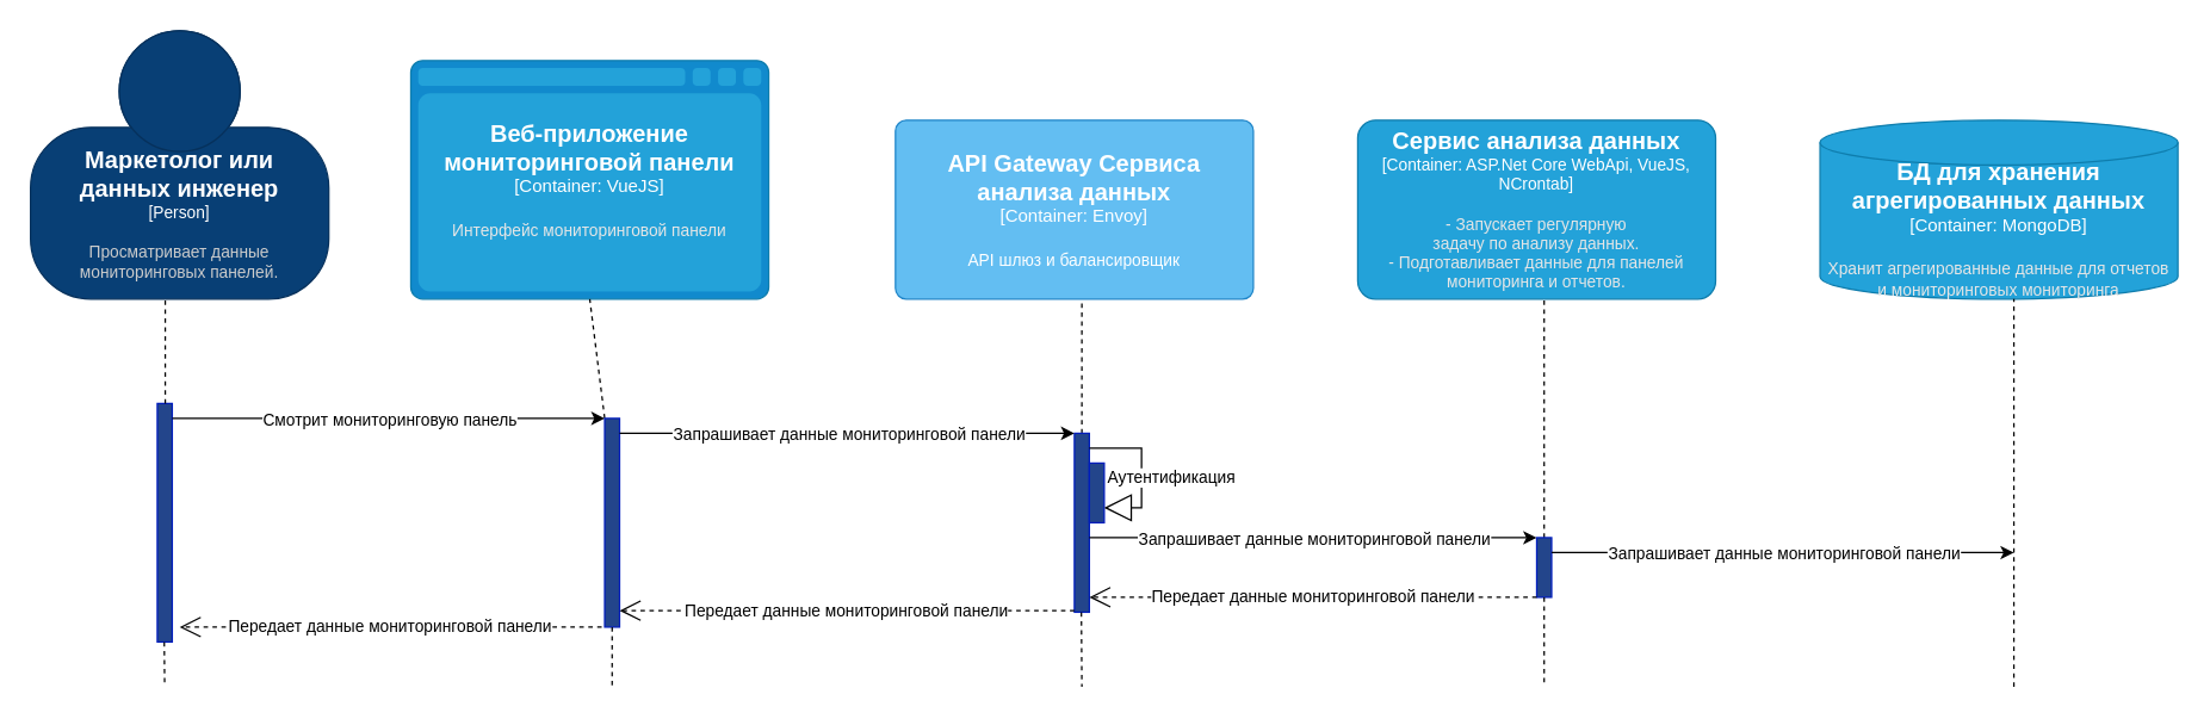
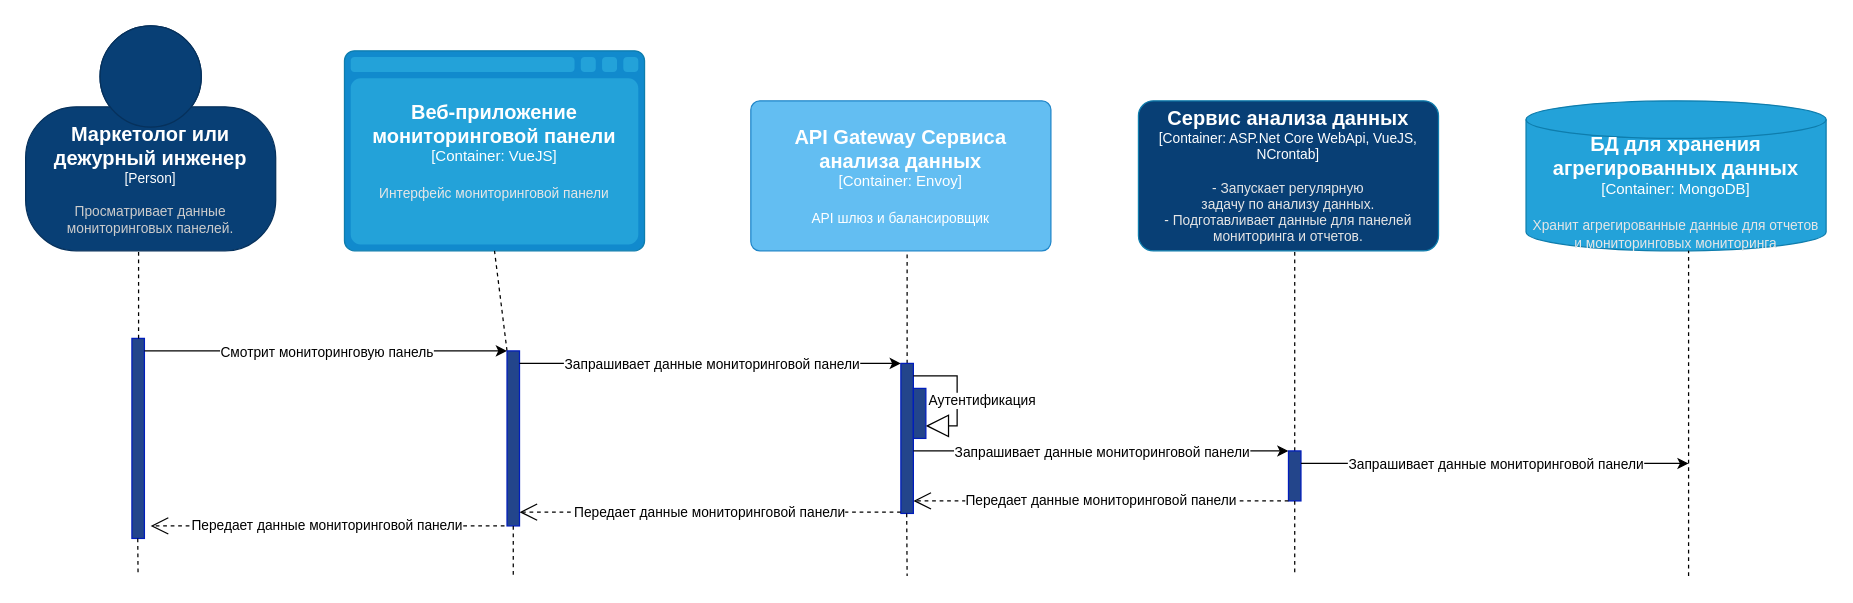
- <mxCell id="8" value="&lt;font style=&quot;font-size: 16px&quot;&gt;&lt;b&gt;Сервис анализа данных&lt;/b&gt;&lt;/font&gt;&lt;div&gt;[Container: ASP.Net Core WebApi, VueJS, &#10;NCrontab]&lt;/div&gt;&lt;br&gt;&lt;div&gt;&lt;font style=&quot;font-size: 11px&quot;&gt;&lt;font color=&quot;#E6E6E6&quot;&gt;- Запускает регулярную &#10;задачу по анализу данных.&#10;- Подготавливает данные для панелей мониторинга и отчетов.&lt;/font&gt;&lt;/div&gt;" style="rounded=1;whiteSpace=wrap;html=1;fontSize=11;labelBackgroundColor=none;fillColor=#23A2D9;fontColor=#ffffff;align=center;arcSize=10;strokeColor=#0E7DAD;metaEdit=1;resizable=0;points=[[0.25,0,0],[0.5,0,0],[0.75,0,0],[1,0.25,0],[1,0.5,0],[1,0.75,0],[0.75,1,0],[0.5,1,0],[0.25,1,0],[0,0.75,0],[0,0.5,0],[0,0.25,0]];" vertex="1" parent="1"><mxGeometry x="910" y="80" width="240" height="120" as="geometry" /></mxCell>
+ <mxCell id="8" value="&lt;font style=&quot;font-size: 16px&quot;&gt;&lt;b&gt;Сервис анализа данных&lt;/b&gt;&lt;/font&gt;&lt;div&gt;[Container: ASP.Net Core WebApi, VueJS, &#10;NCrontab]&lt;/div&gt;&lt;br&gt;&lt;div&gt;&lt;font style=&quot;font-size: 11px&quot;&gt;&lt;font color=&quot;#E6E6E6&quot;&gt;- Запускает регулярную &#10;задачу по анализу данных.&#10;- Подготавливает данные для панелей мониторинга и отчетов.&lt;/font&gt;&lt;/div&gt;" style="rounded=1;whiteSpace=wrap;html=1;fontSize=11;labelBackgroundColor=none;fillColor=#083f75;fontColor=#ffffff;align=center;arcSize=10;strokeColor=#0E7DAD;metaEdit=1;resizable=0;points=[[0.25,0,0],[0.5,0,0],[0.75,0,0],[1,0.25,0],[1,0.5,0],[1,0.75,0],[0.75,1,0],[0.5,1,0],[0.25,1,0],[0,0.75,0],[0,0.5,0],[0,0.25,0]];" vertex="1" parent="1"><mxGeometry x="910" y="80" width="240" height="120" as="geometry" /></mxCell>
- <mxCell id="2" value="&lt;font style=&quot;font-size: 16px&quot;&gt;&lt;b&gt;Маркетолог или&#10;данных инженер&lt;/b&gt;&lt;/font&gt;&lt;div&gt;[Person]&lt;/div&gt;&lt;br&gt;&lt;div&gt;&lt;font style=&quot;font-size: 11px&quot;&gt;&lt;font color=&quot;#cccccc&quot;&gt;Просматривает данные&#10;мониторинговых панелей.&lt;/font&gt;&lt;/div&gt;" style="html=1;fontSize=11;dashed=0;whiteSpace=wrap;fillColor=#083F75;strokeColor=#06315C;fontColor=#ffffff;shape=mxgraph.c4.person2;align=center;metaEdit=1;points=[[0.5,0,0],[1,0.5,0],[1,0.75,0],[0.75,1,0],[0.5,1,0],[0.25,1,0],[0,0.75,0],[0,0.5,0]];resizable=0;" vertex="1" parent="1"><mxGeometry x="20" y="20" width="200" height="180" as="geometry" /></mxCell>
+ <mxCell id="2" value="&lt;font style=&quot;font-size: 16px&quot;&gt;&lt;b&gt;Маркетолог или&#10;дежурный инженер&lt;/b&gt;&lt;/font&gt;&lt;div&gt;[Person]&lt;/div&gt;&lt;br&gt;&lt;div&gt;&lt;font style=&quot;font-size: 11px&quot;&gt;&lt;font color=&quot;#cccccc&quot;&gt;Просматривает данные&#10;мониторинговых панелей.&lt;/font&gt;&lt;/div&gt;" style="html=1;fontSize=11;dashed=0;whiteSpace=wrap;fillColor=#083F75;strokeColor=#06315C;fontColor=#ffffff;shape=mxgraph.c4.person2;align=center;metaEdit=1;points=[[0.5,0,0],[1,0.5,0],[1,0.75,0],[0.75,1,0],[0.5,1,0],[0.25,1,0],[0,0.75,0],[0,0.5,0]];resizable=0;" vertex="1" parent="1"><mxGeometry x="20" y="20" width="200" height="180" as="geometry" /></mxCell>
